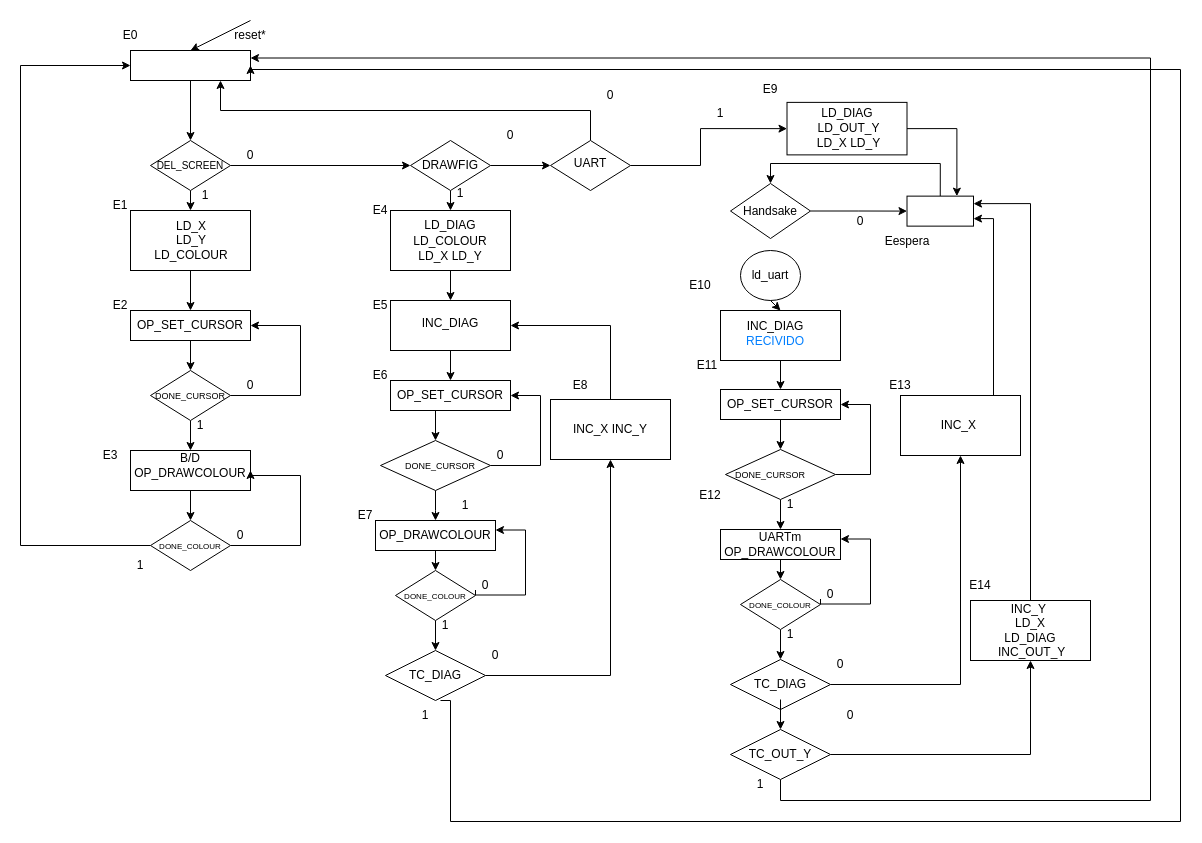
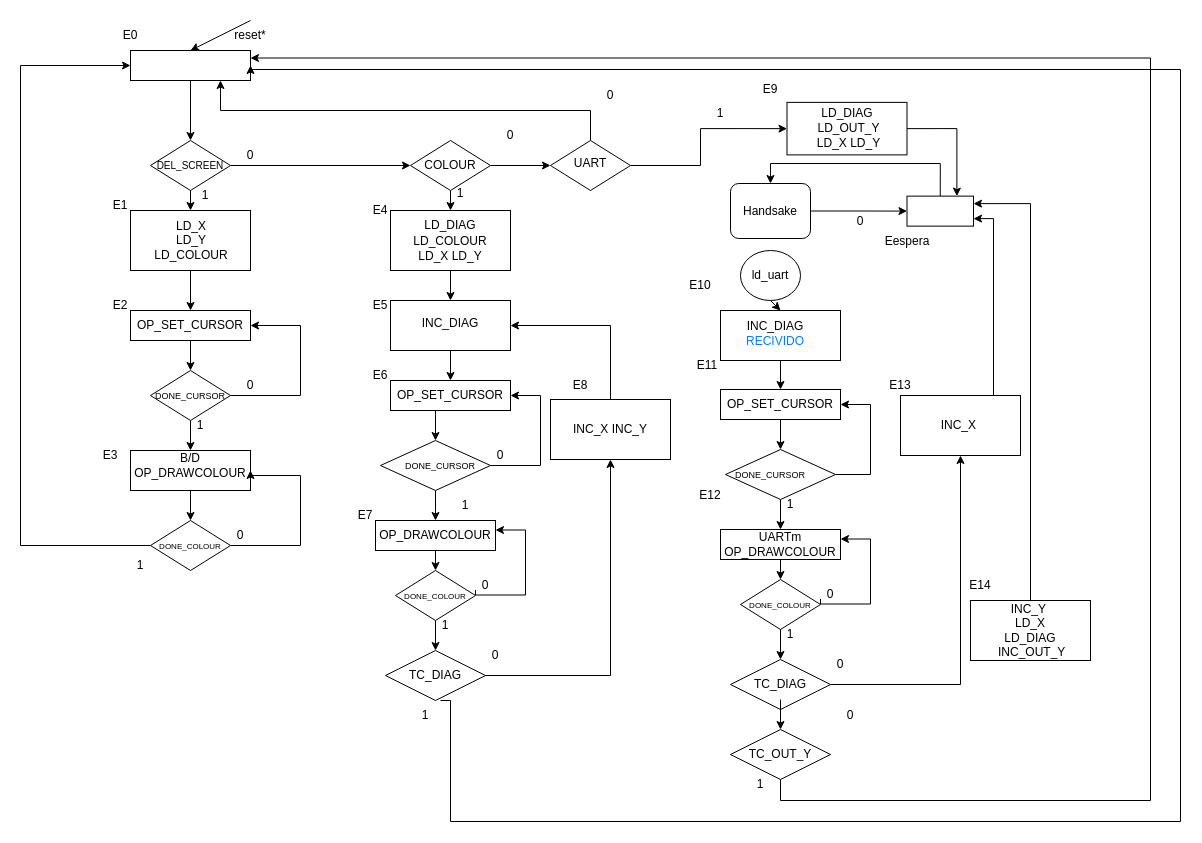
- <mxCell id="47" value="DRAWFIG" style="text;html=1;strokeColor=none;fillColor=none;align=center;verticalAlign=middle;whiteSpace=wrap;rounded=0;" parent="1" vertex="1"><mxGeometry x="420" y="150" width="60" height="30" as="geometry" /></mxCell>
+ <mxCell id="47" value="COLOUR" style="text;html=1;strokeColor=none;fillColor=none;align=center;verticalAlign=middle;whiteSpace=wrap;rounded=0;" parent="1" vertex="1"><mxGeometry x="420" y="150" width="60" height="30" as="geometry" /></mxCell>
- <mxCell id="130" value="Handsake" style="rhombus;whiteSpace=wrap;html=1;" parent="1" vertex="1"><mxGeometry x="730" y="183" width="80" height="55" as="geometry" /></mxCell>
+ <mxCell id="130" value="Handsake" style="whiteSpace=wrap;html=1;rounded=1;" parent="1" vertex="1"><mxGeometry x="730" y="183" width="80" height="55" as="geometry" /></mxCell>
- <mxCell id="115" value="" style="edgeStyle=orthogonalEdgeStyle;rounded=0;orthogonalLoop=1;jettySize=auto;html=1;" parent="1" source="116" target="118" edge="1"><mxGeometry relative="1" as="geometry" /></mxCell>
